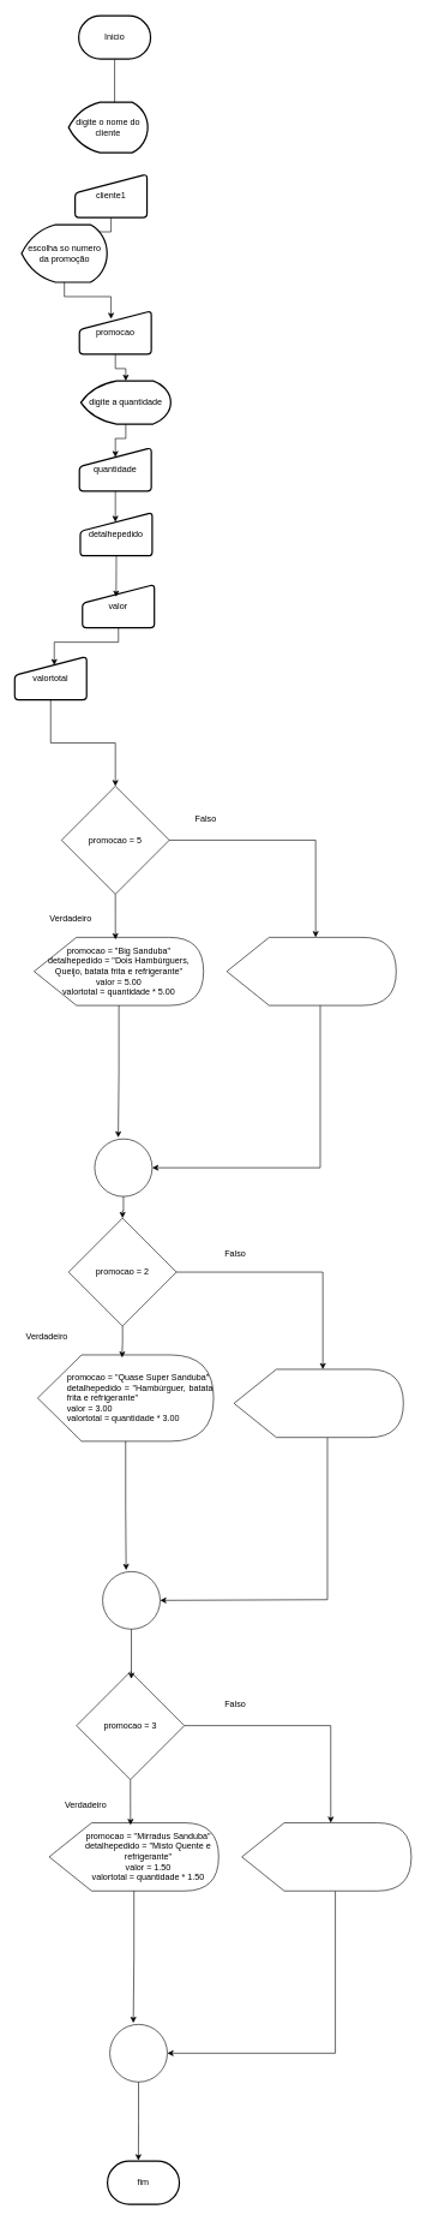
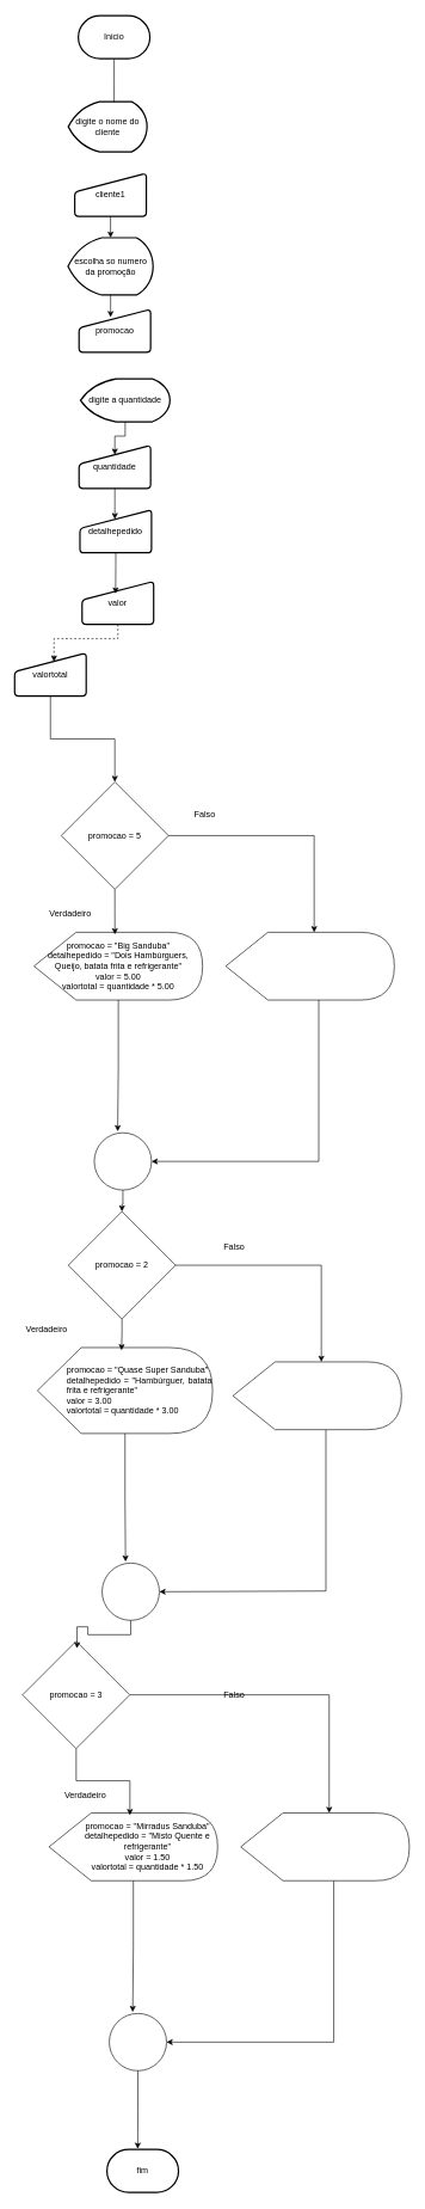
- <mxCell id="7" value="escolha so numero da promoção" style="strokeWidth=2;html=1;shape=mxgraph.flowchart.display;whiteSpace=wrap;" parent="1" vertex="1"><mxGeometry x="29.57" y="310" width="118.86" height="80" as="geometry" /></mxCell>
+ <mxCell id="7" value="escolha so numero da promoção" style="strokeWidth=2;html=1;shape=mxgraph.flowchart.display;whiteSpace=wrap;" parent="1" vertex="1"><mxGeometry x="94.57" y="330" width="118.86" height="80" as="geometry" /></mxCell>
- <mxCell id="12" style="edgeStyle=orthogonalEdgeStyle;rounded=0;orthogonalLoop=1;jettySize=auto;html=1;entryX=0.5;entryY=0;entryDx=0;entryDy=0;entryPerimeter=0;" parent="1" source="8" target="10" edge="1"><mxGeometry relative="1" as="geometry" /></mxCell>
- <mxCell id="24" style="edgeStyle=orthogonalEdgeStyle;rounded=0;orthogonalLoop=1;jettySize=auto;html=1;entryX=0.55;entryY=0.2;entryDx=0;entryDy=0;entryPerimeter=0;" parent="1" source="20" target="22" edge="1"><mxGeometry relative="1" as="geometry" /></mxCell>
+ <mxCell id="24" style="edgeStyle=orthogonalEdgeStyle;rounded=0;orthogonalLoop=1;jettySize=auto;html=1;entryX=0.55;entryY=0.2;entryDx=0;entryDy=0;entryPerimeter=0;dashed=1;" parent="1" source="20" target="22" edge="1"><mxGeometry relative="1" as="geometry" /></mxCell>
- <mxCell id="39" value="promocao = 3" style="rhombus;whiteSpace=wrap;html=1;" parent="1" vertex="1"><mxGeometry x="106" y="2320" width="150" height="150" as="geometry" /></mxCell>
+ <mxCell id="39" value="promocao = 3" style="rhombus;whiteSpace=wrap;html=1;" parent="1" vertex="1"><mxGeometry x="31" y="2290" width="150" height="150" as="geometry" /></mxCell>
